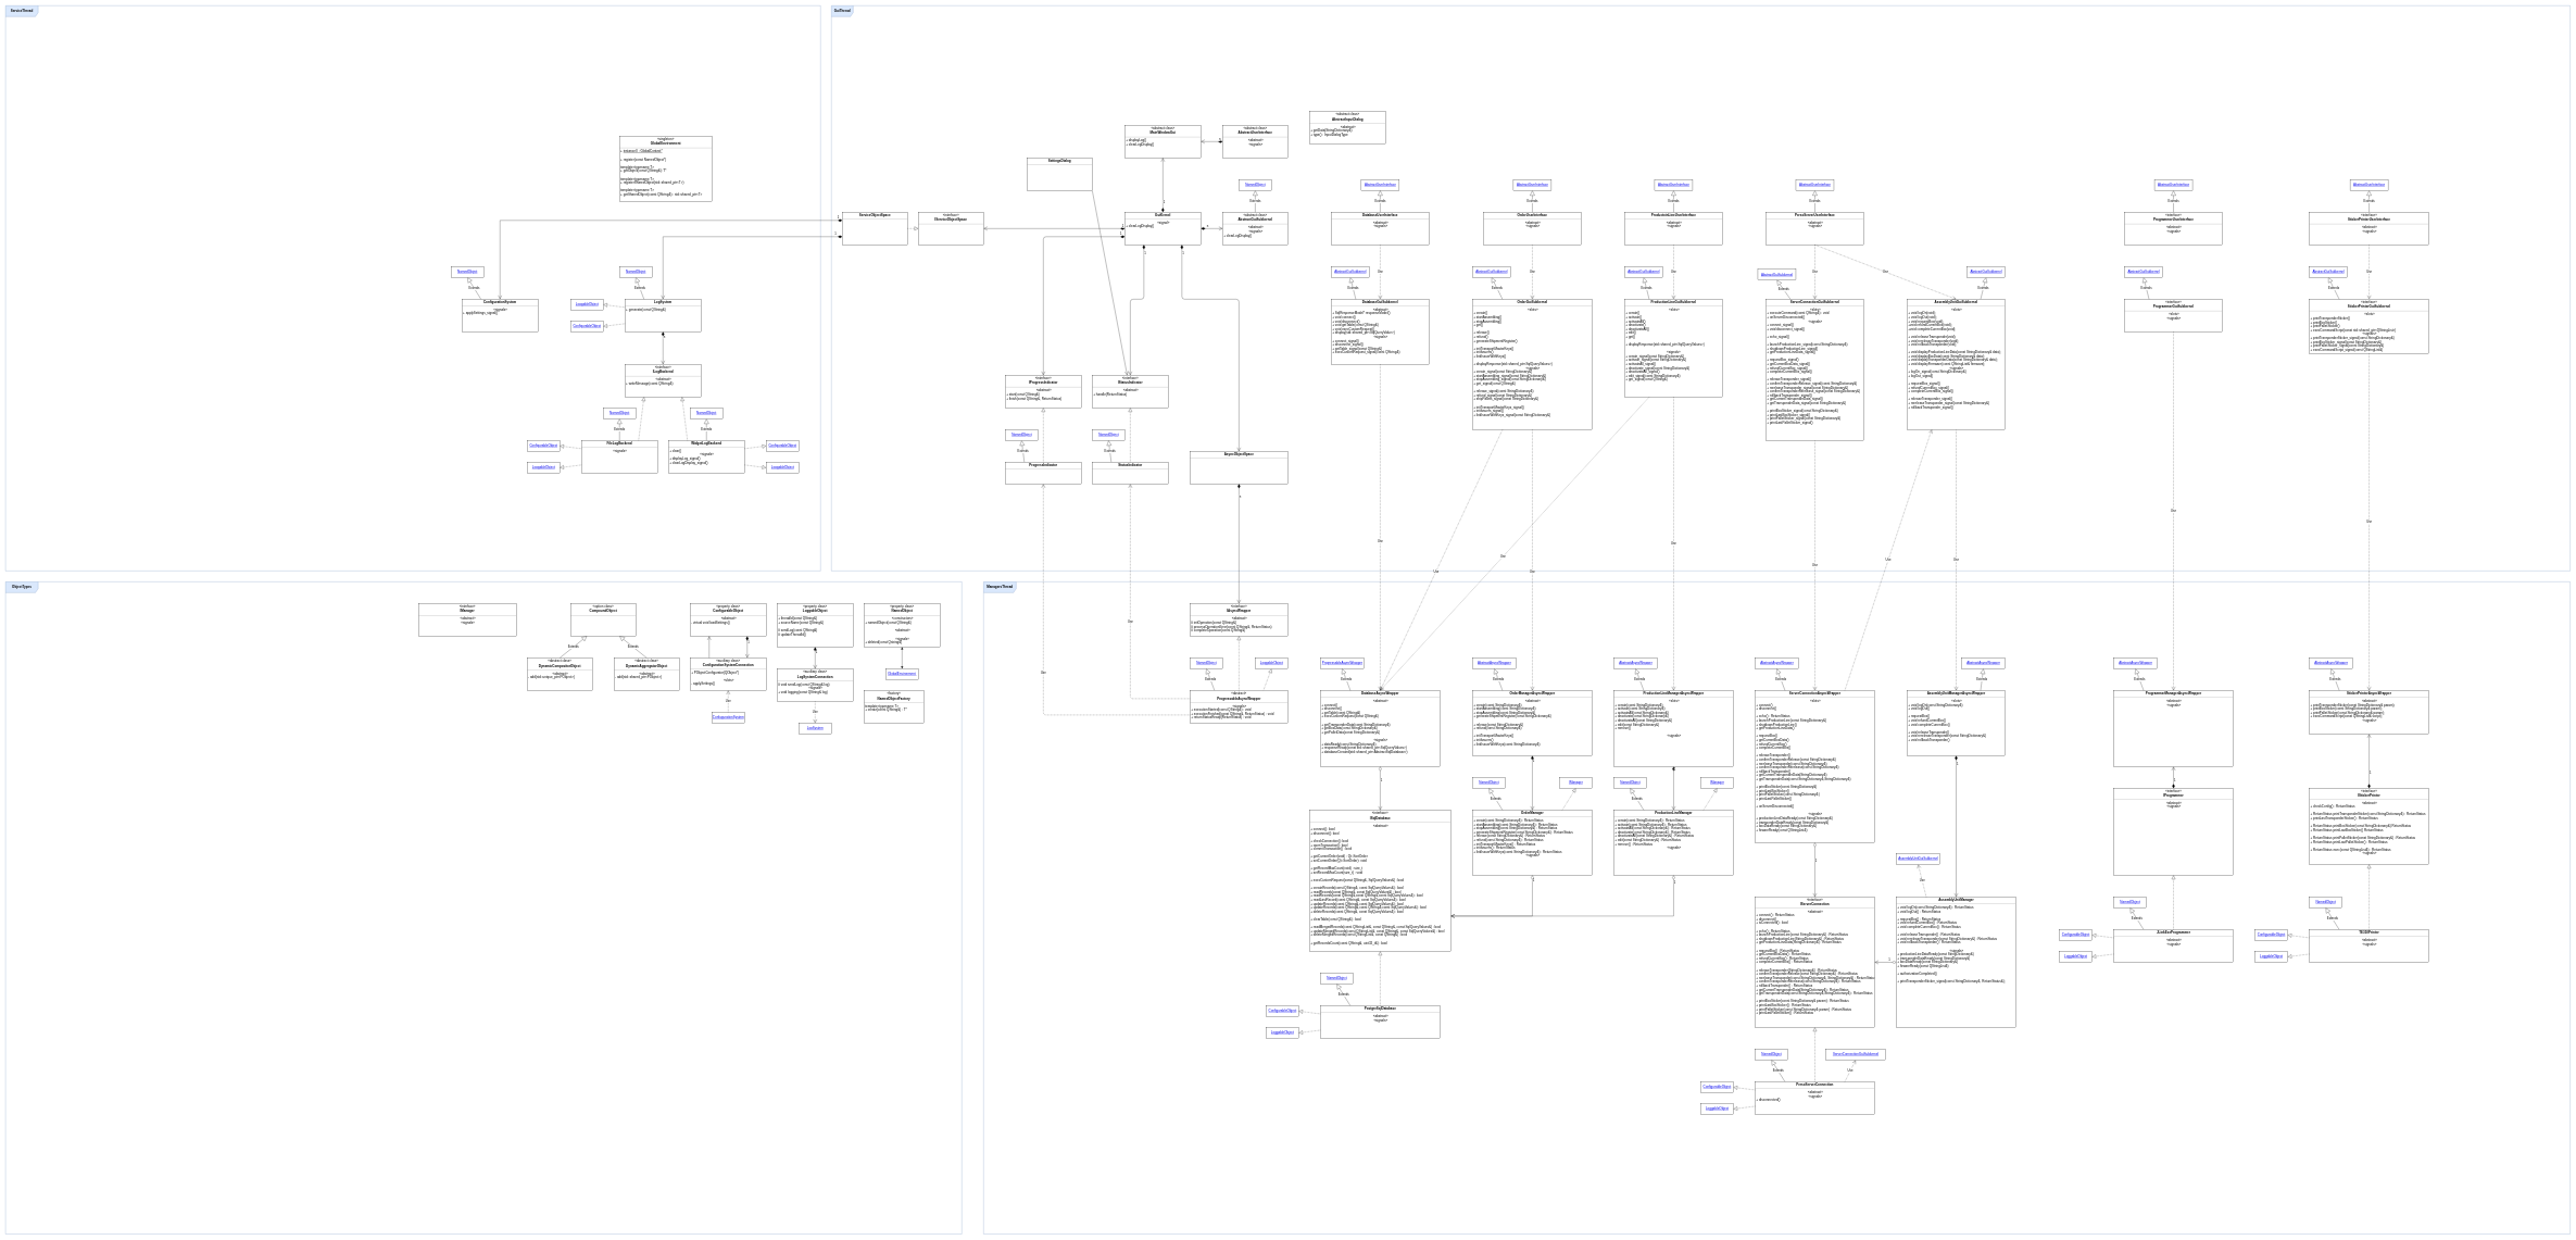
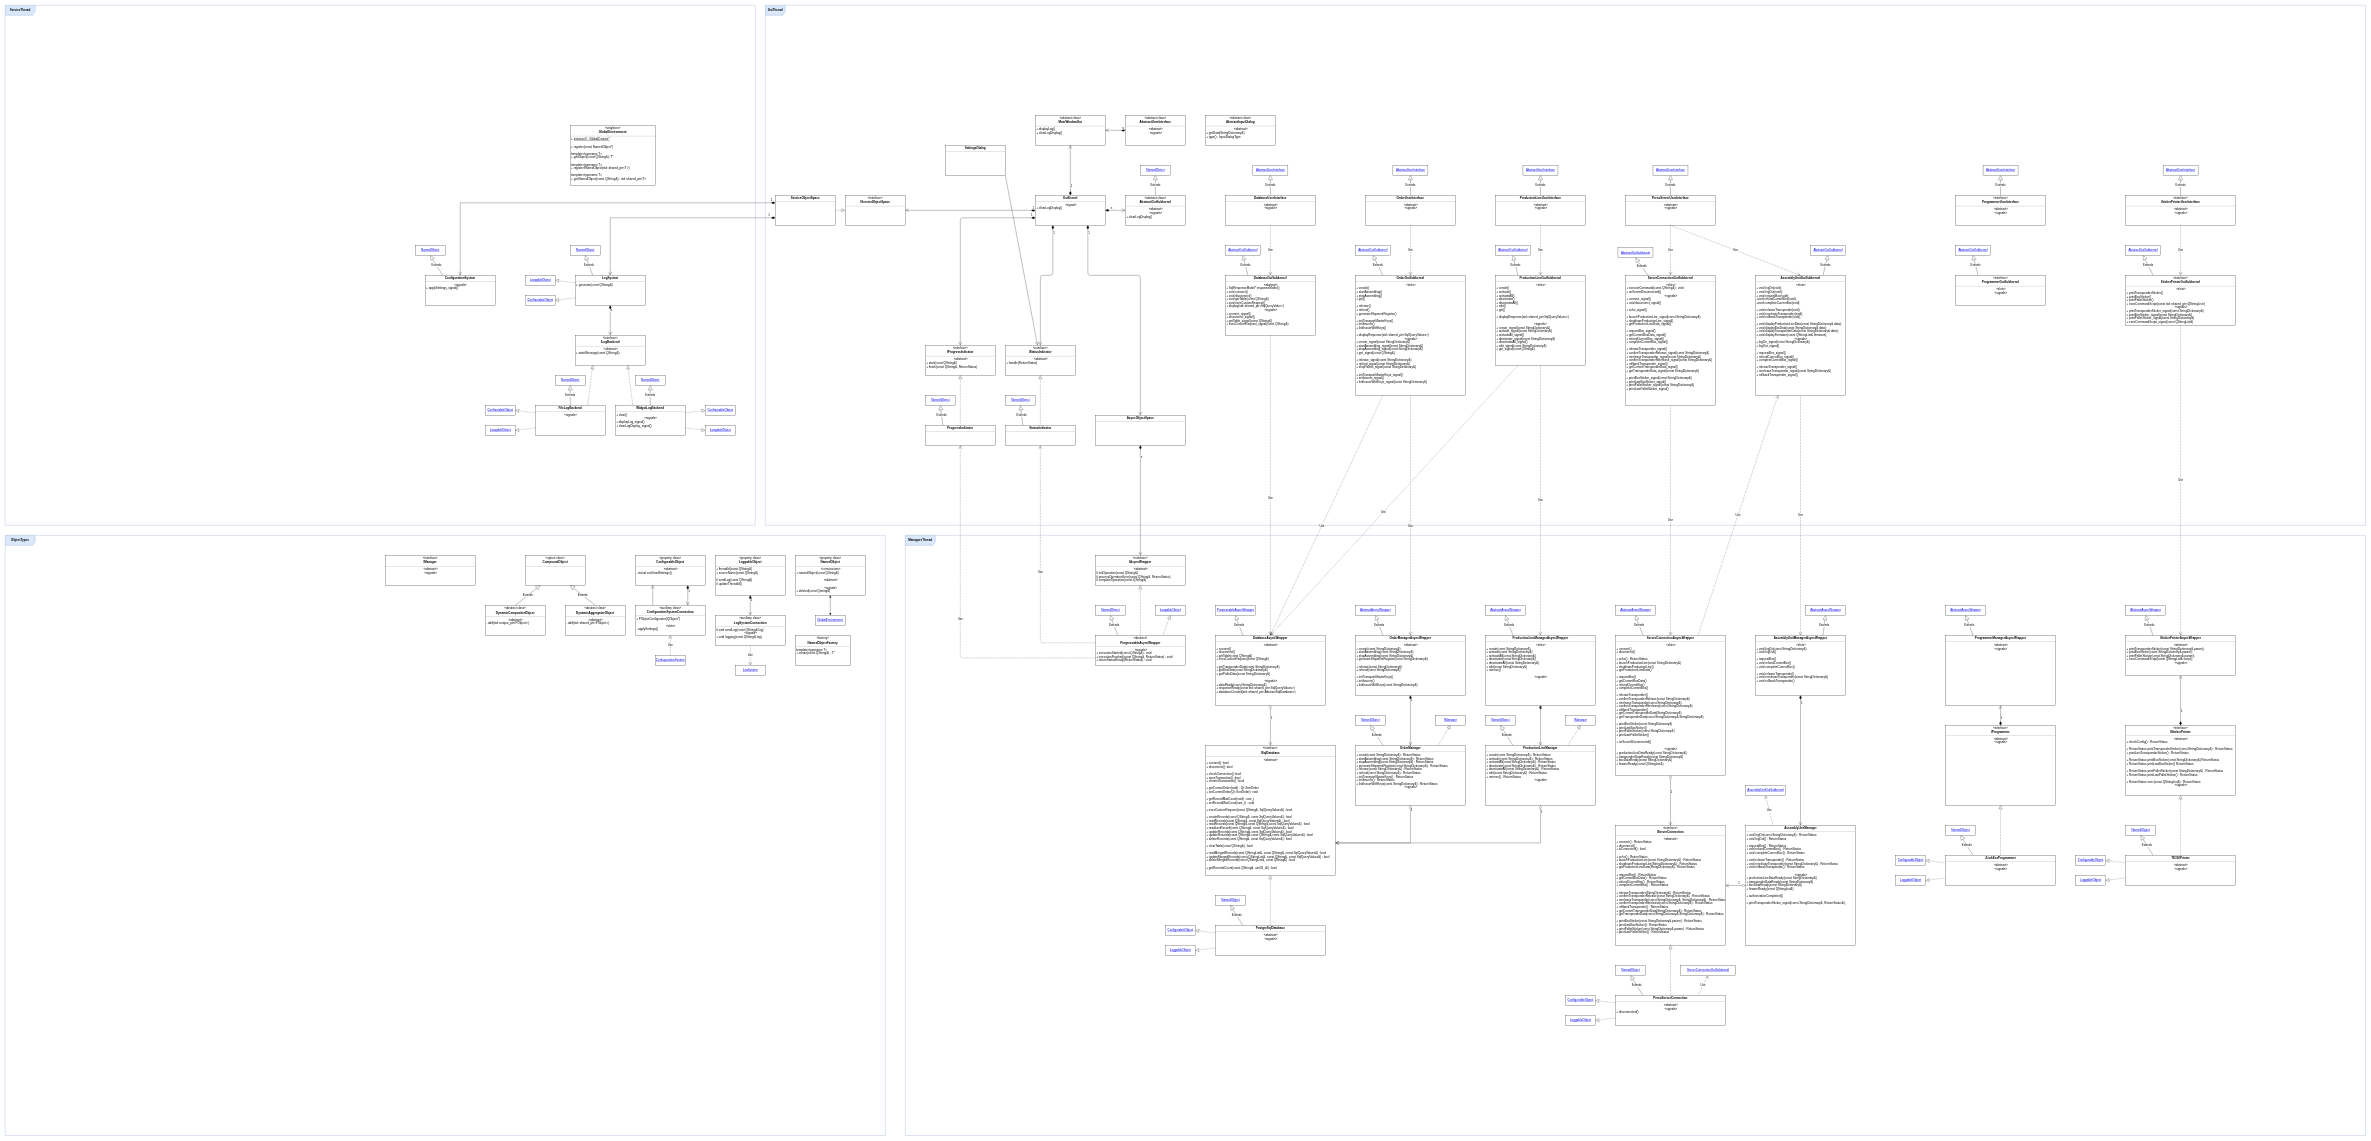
- <mxCell id="13" value="&lt;p style=&quot;margin: 0px ; margin-top: 4px ; text-align: center&quot;&gt;«abstract class»&lt;br&gt;&lt;/p&gt;&lt;p style=&quot;margin: 0px ; margin-top: 4px ; text-align: center&quot;&gt;&lt;b&gt;AbstractInputDialog&lt;/b&gt;&lt;b&gt;&lt;br&gt;&lt;/b&gt;&lt;/p&gt;&lt;hr size=&quot;1&quot;&gt;&lt;p style=&quot;text-align: center ; margin: 0px 0px 0px 4px&quot;&gt;«abstract»&lt;br&gt;&lt;/p&gt;&lt;p style=&quot;margin: 0px ; margin-left: 4px&quot;&gt;&lt;span&gt;+ getData(StringDictionary&amp;amp;)&lt;/span&gt;&lt;br&gt;&lt;/p&gt;&lt;p style=&quot;margin: 0px ; margin-left: 4px&quot;&gt;&lt;span&gt;+ type() : InputDialogType&lt;/span&gt;&lt;/p&gt;" style="verticalAlign=top;align=left;overflow=fill;fontSize=12;fontFamily=Helvetica;html=1;" parent="7" vertex="1"><mxGeometry x="4820" y="410" width="280" height="120" as="geometry" /></mxCell>
+ <mxCell id="13" value="&lt;p style=&quot;margin: 0px ; margin-top: 4px ; text-align: center&quot;&gt;«abstract class»&lt;br&gt;&lt;/p&gt;&lt;p style=&quot;margin: 0px ; margin-top: 4px ; text-align: center&quot;&gt;&lt;b&gt;AbstractInputDialog&lt;/b&gt;&lt;b&gt;&lt;br&gt;&lt;/b&gt;&lt;/p&gt;&lt;hr size=&quot;1&quot;&gt;&lt;p style=&quot;text-align: center ; margin: 0px 0px 0px 4px&quot;&gt;«abstract»&lt;br&gt;&lt;/p&gt;&lt;p style=&quot;margin: 0px ; margin-left: 4px&quot;&gt;&lt;span&gt;+ getData(StringDictionary&amp;amp;)&lt;/span&gt;&lt;br&gt;&lt;/p&gt;&lt;p style=&quot;margin: 0px ; margin-left: 4px&quot;&gt;&lt;span&gt;+ type() : InputDialogType&lt;/span&gt;&lt;/p&gt;" style="verticalAlign=top;align=left;overflow=fill;fontSize=12;fontFamily=Helvetica;html=1;" parent="7" vertex="1"><mxGeometry x="4820" y="460" width="280" height="120" as="geometry" /></mxCell>
- <mxCell id="50" value="Use" style="endArrow=open;endSize=12;dashed=1;html=1;entryX=0.5;entryY=0;entryDx=0;entryDy=0;exitX=0.5;exitY=1;exitDx=0;exitDy=0;startArrow=none;startFill=0;" parent="7" source="19" target="46" edge="1"><mxGeometry width="160" relative="1" as="geometry"><mxPoint x="6950" y="1370" as="sourcePoint" /><mxPoint x="6950" y="2290" as="targetPoint" /></mxGeometry></mxCell>
